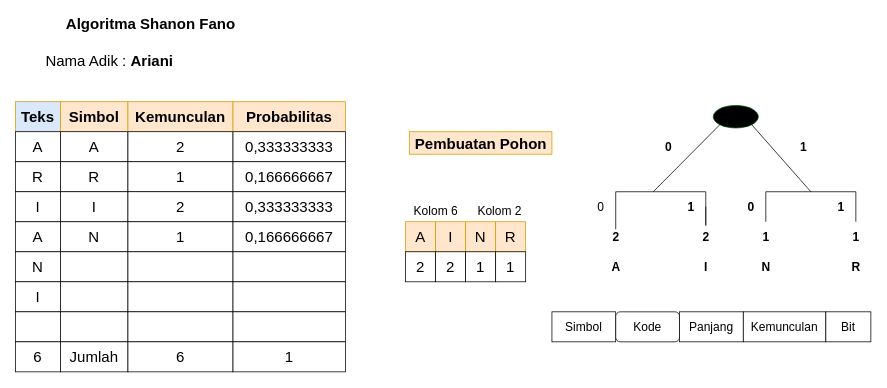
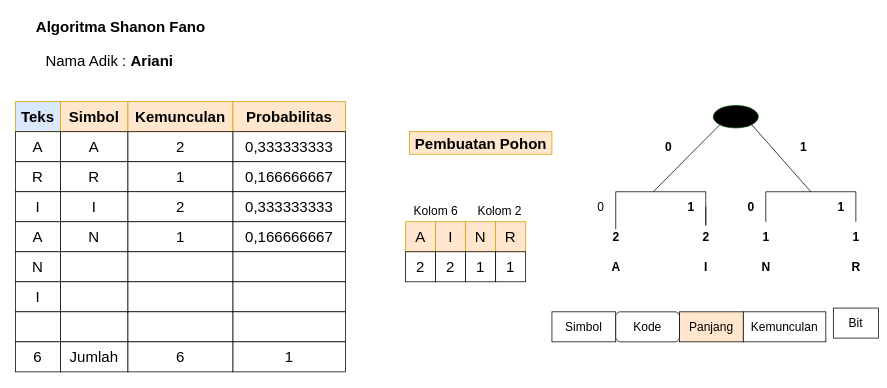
- <mxCell id="2" value="&lt;font style=&quot;font-size: 20px;&quot;&gt;Algoritma Shanon Fano&lt;/font&gt;" style="text;html=1;align=center;verticalAlign=middle;resizable=0;points=[];autosize=1;fontStyle=1;fontSize=20;" vertex="1" parent="1"><mxGeometry x="80" y="15" width="240" height="30" as="geometry" /></mxCell>
+ <mxCell id="2" value="&lt;font style=&quot;font-size: 20px;&quot;&gt;Algoritma Shanon Fano&lt;/font&gt;" style="text;html=1;align=center;verticalAlign=middle;resizable=0;points=[];autosize=1;fontStyle=1;fontSize=20;" vertex="1" parent="1"><mxGeometry x="40" y="20" width="240" height="30" as="geometry" /></mxCell>
- <mxCell id="76" value="Panjang" style="rounded=0;whiteSpace=wrap;html=1;fontSize=16;align=center;fillColor=#FFFFFF;" vertex="1" parent="1"><mxGeometry x="905" y="415" width="85" height="40" as="geometry" /></mxCell>
+ <mxCell id="76" value="Panjang" style="rounded=0;whiteSpace=wrap;html=1;fontSize=16;align=center;fillColor=#ffe6cc;" vertex="1" parent="1"><mxGeometry x="905" y="415" width="85" height="40" as="geometry" /></mxCell>
- <mxCell id="78" value="Bit" style="rounded=0;whiteSpace=wrap;html=1;fontSize=16;align=center;fillColor=#FFFFFF;" vertex="1" parent="1"><mxGeometry x="1100" y="415" width="60" height="40" as="geometry" /></mxCell>
+ <mxCell id="78" value="Bit" style="rounded=0;whiteSpace=wrap;html=1;fontSize=16;align=center;fillColor=#FFFFFF;" vertex="1" parent="1"><mxGeometry x="1110" y="410" width="60" height="40" as="geometry" /></mxCell>
